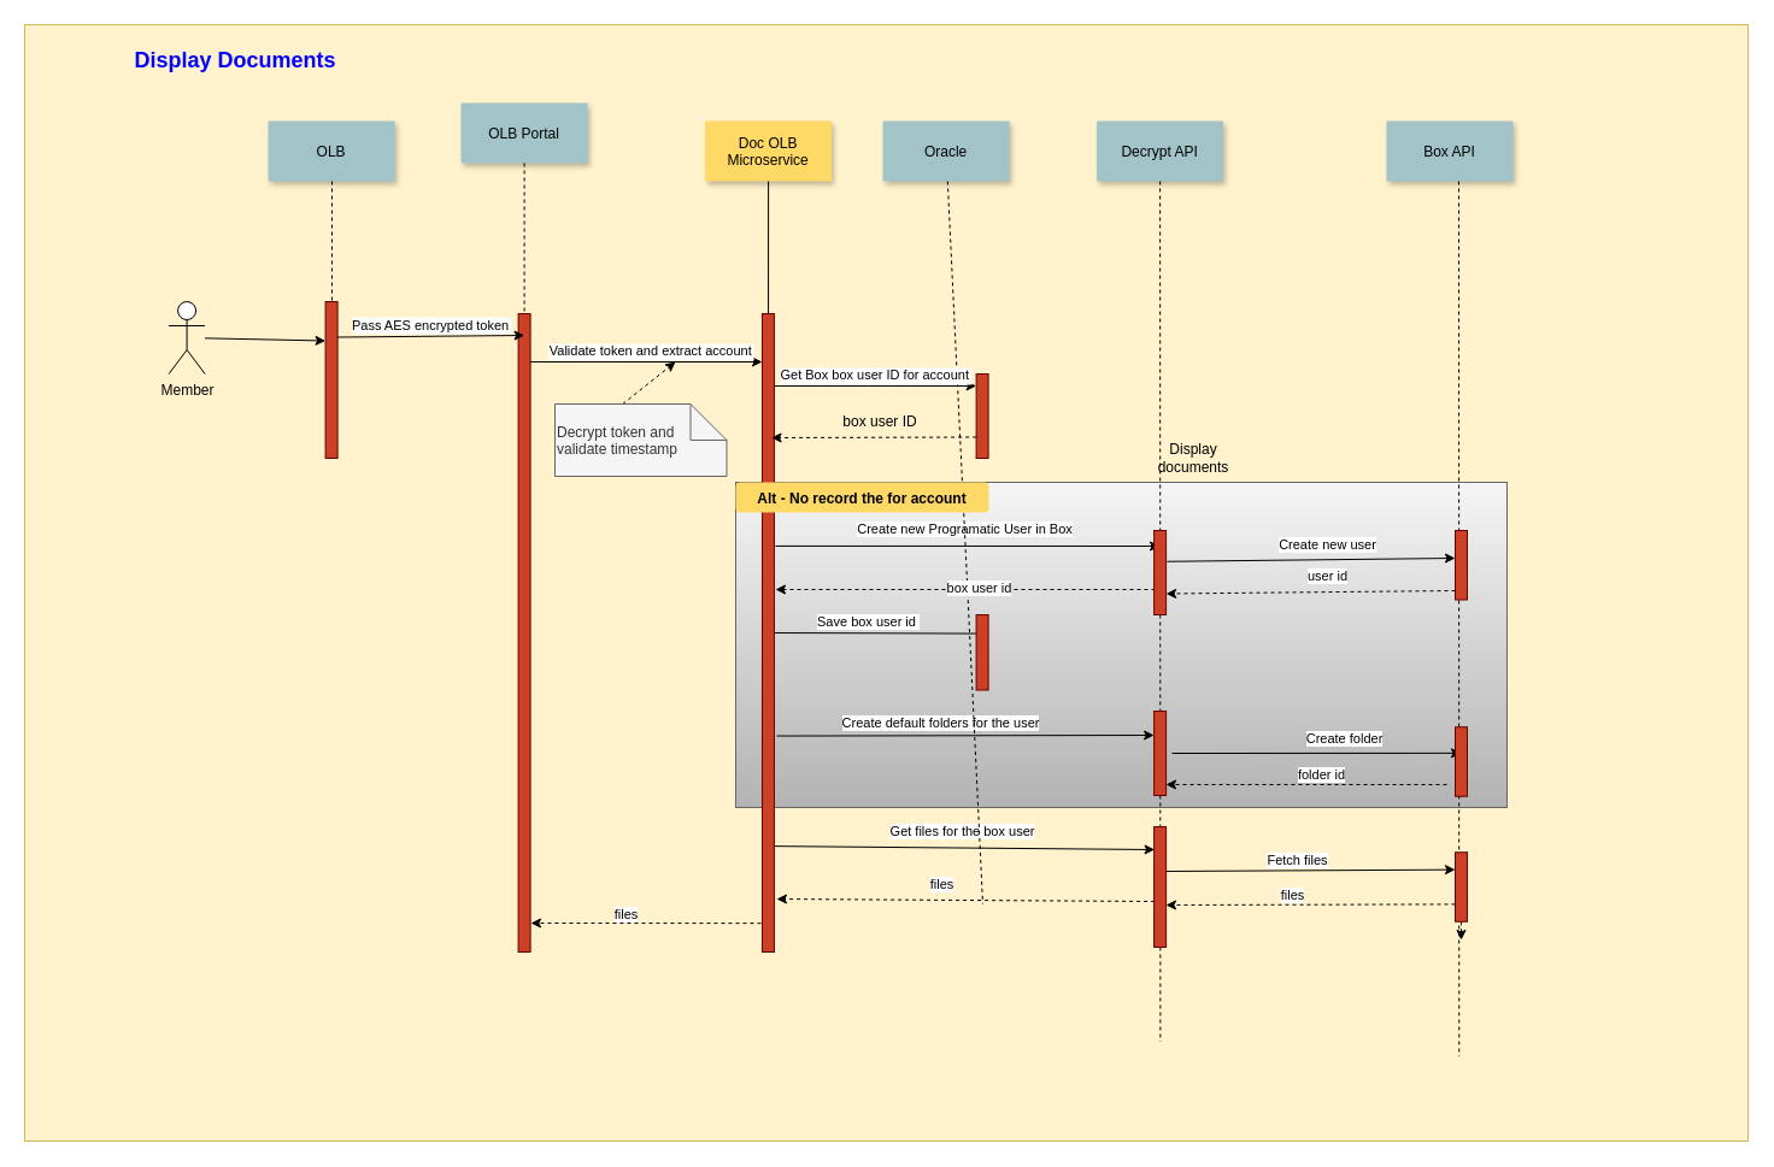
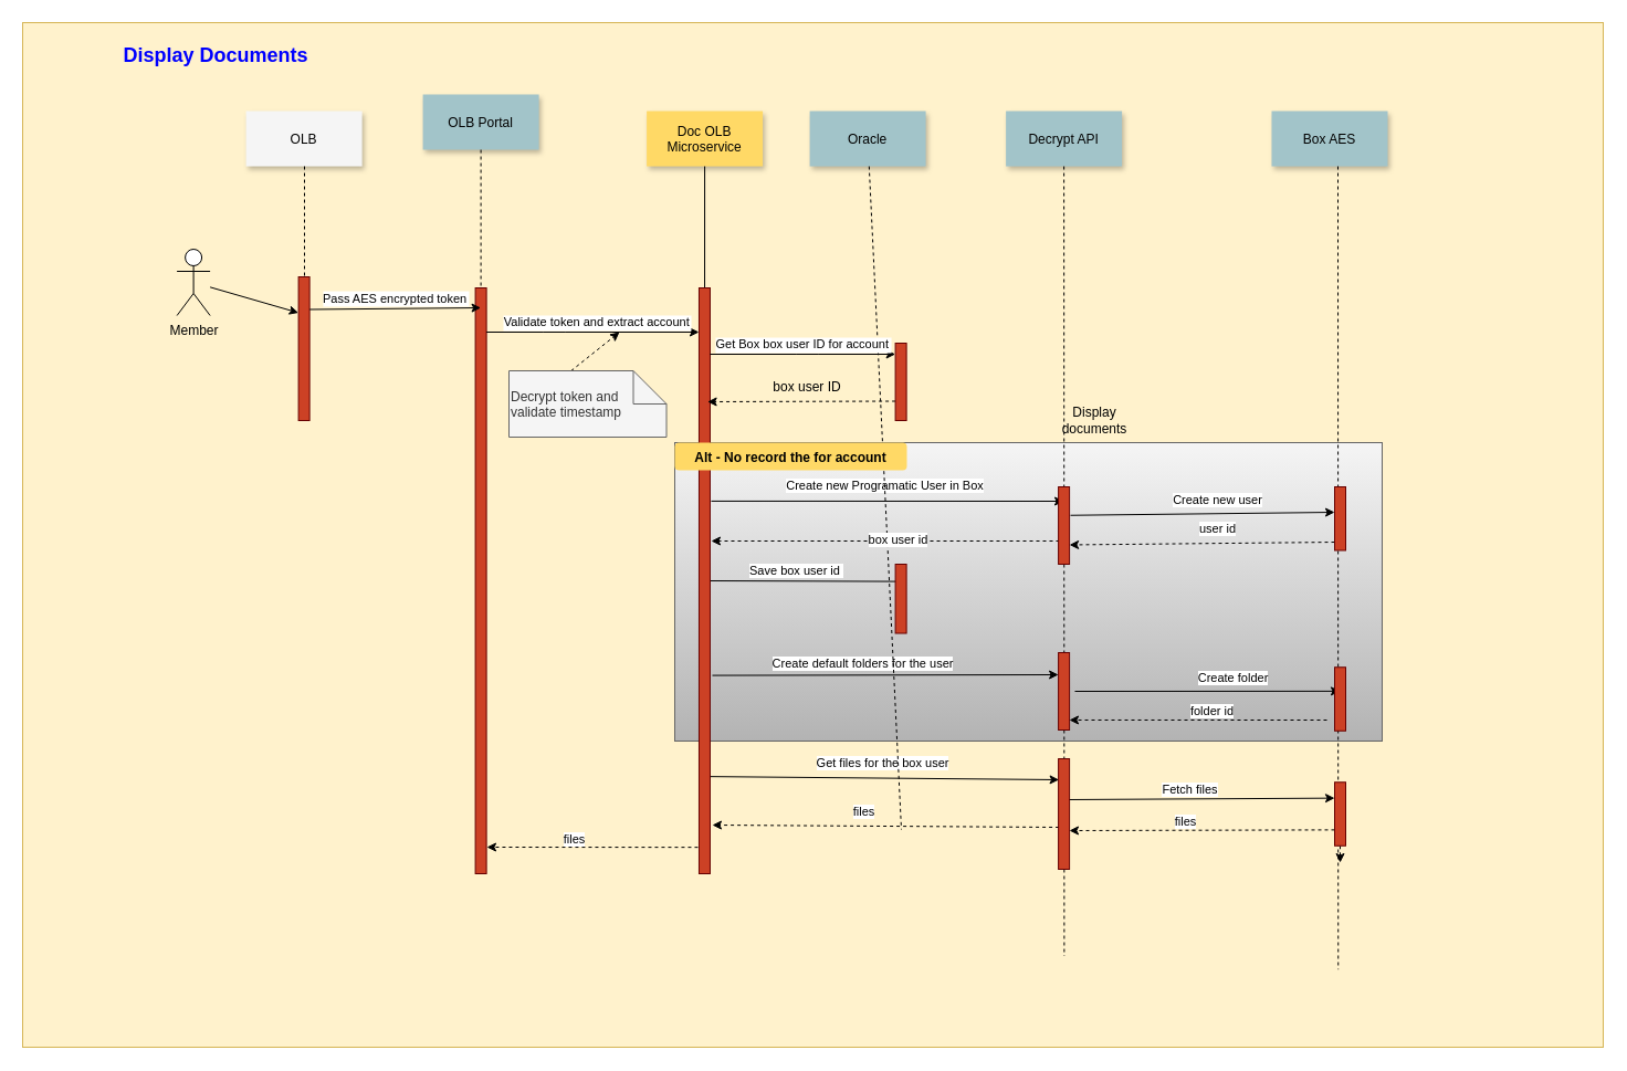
- <mxCell id="5" value="OLB" style="shadow=1;fillColor=#A2C4C9;strokeColor=none" parent="1" vertex="1"><mxGeometry x="222.1" y="100" width="105" height="50" as="geometry" /></mxCell>
+ <mxCell id="5" value="OLB" style="shadow=1;fillColor=#f5f5f5;strokeColor=none;" parent="1" vertex="1"><mxGeometry x="222.1" y="100" width="105" height="50" as="geometry" /></mxCell>
- <mxCell id="53" value="Box API" style="shadow=1;fillColor=#A2C4C9;strokeColor=none" vertex="1" parent="1"><mxGeometry x="1150" y="100" width="105" height="50" as="geometry" /></mxCell>
+ <mxCell id="53" value="Box AES" style="shadow=1;fillColor=#A2C4C9;strokeColor=none" vertex="1" parent="1"><mxGeometry x="1150" y="100" width="105" height="50" as="geometry" /></mxCell>
- <mxCell id="41" value="Member" style="shape=umlActor;verticalLabelPosition=bottom;verticalAlign=top;html=1;outlineConnect=0;" vertex="1" parent="1"><mxGeometry x="139.6" y="250" width="30" height="60" as="geometry" /></mxCell>
+ <mxCell id="41" value="Member" style="shape=umlActor;verticalLabelPosition=bottom;verticalAlign=top;html=1;outlineConnect=0;" vertex="1" parent="1"><mxGeometry x="159.6" y="225" width="30" height="60" as="geometry" /></mxCell>
